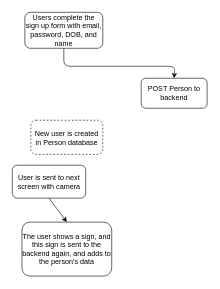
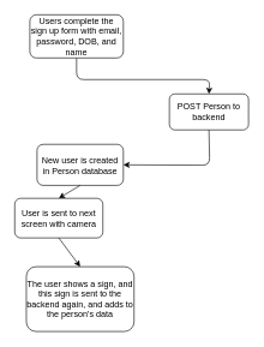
- <mxCell id="6" value="New user is created in Person database" style="rounded=1;whiteSpace=wrap;html=1;dashed=1;" vertex="1" parent="1"><mxGeometry x="51" y="200" width="120" height="57" as="geometry" /></mxCell>
+ <mxCell id="6" value="New user is created in Person database" style="rounded=1;whiteSpace=wrap;html=1;" vertex="1" parent="1"><mxGeometry x="51" y="200" width="120" height="57" as="geometry" /></mxCell>
+ <mxCell id="5" style="edgeStyle=none;html=1;exitX=0.5;exitY=1;exitDx=0;exitDy=0;entryX=1;entryY=0.5;entryDx=0;entryDy=0;" edge="1" parent="1" source="4" target="6"><mxGeometry relative="1" as="geometry"><mxPoint x="171" y="250" as="targetPoint" /><mxPoint x="51" y="220" as="sourcePoint" /><Array as="points"><mxPoint x="291" y="229" /></Array></mxGeometry></mxCell>
+ <mxCell id="7" value="" style="endArrow=classic;html=1;exitX=0.5;exitY=1;exitDx=0;exitDy=0;entryX=0.5;entryY=0;entryDx=0;entryDy=0;" edge="1" parent="1" source="6" target="8"><mxGeometry width="50" height="50" relative="1" as="geometry"><mxPoint x="131" y="430" as="sourcePoint" /><mxPoint x="111" y="290" as="targetPoint" /></mxGeometry></mxCell>
